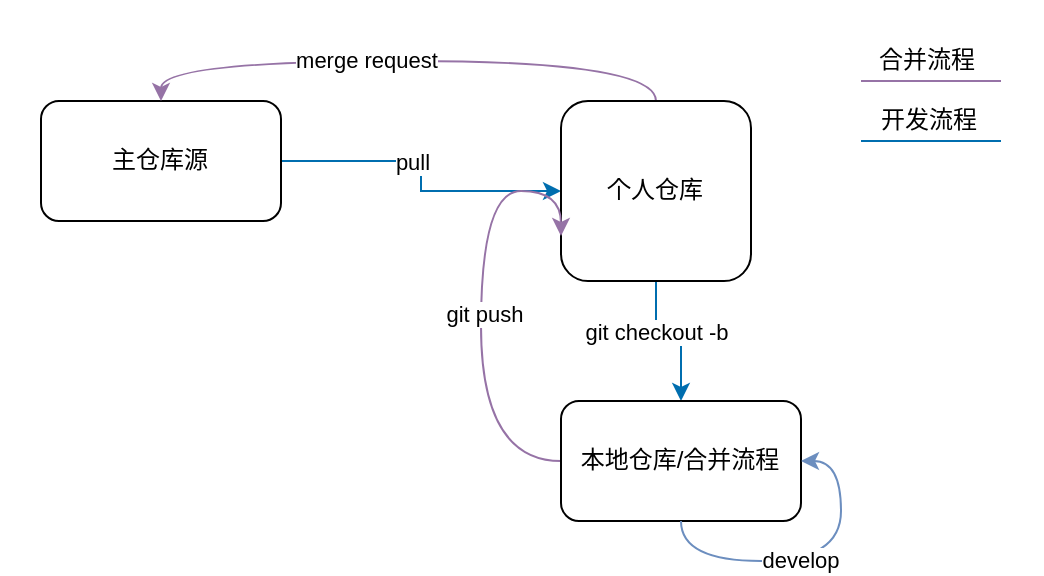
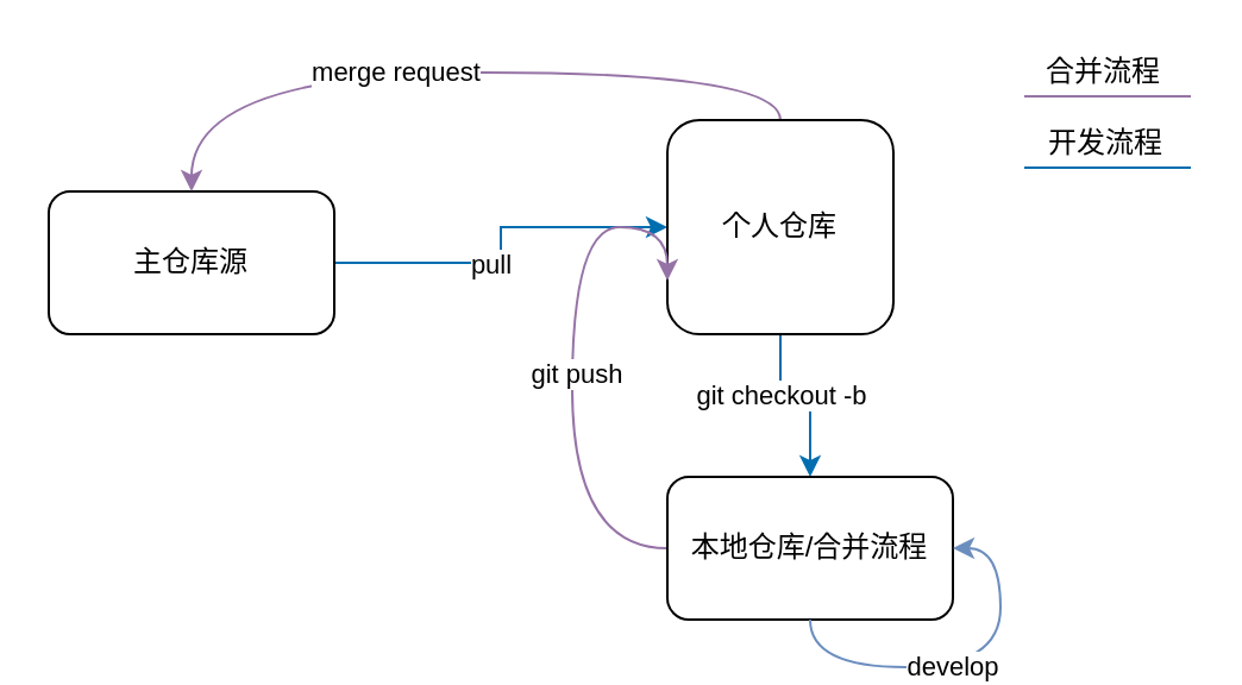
- <mxCell id="4" value="主仓库源" style="rounded=1;whiteSpace=wrap;html=1;" vertex="1" parent="1"><mxGeometry x="20" y="50" width="120" height="60" as="geometry" /></mxCell>
+ <mxCell id="4" value="主仓库源" style="rounded=1;whiteSpace=wrap;html=1;" vertex="1" parent="1"><mxGeometry x="20" y="80" width="120" height="60" as="geometry" /></mxCell>
